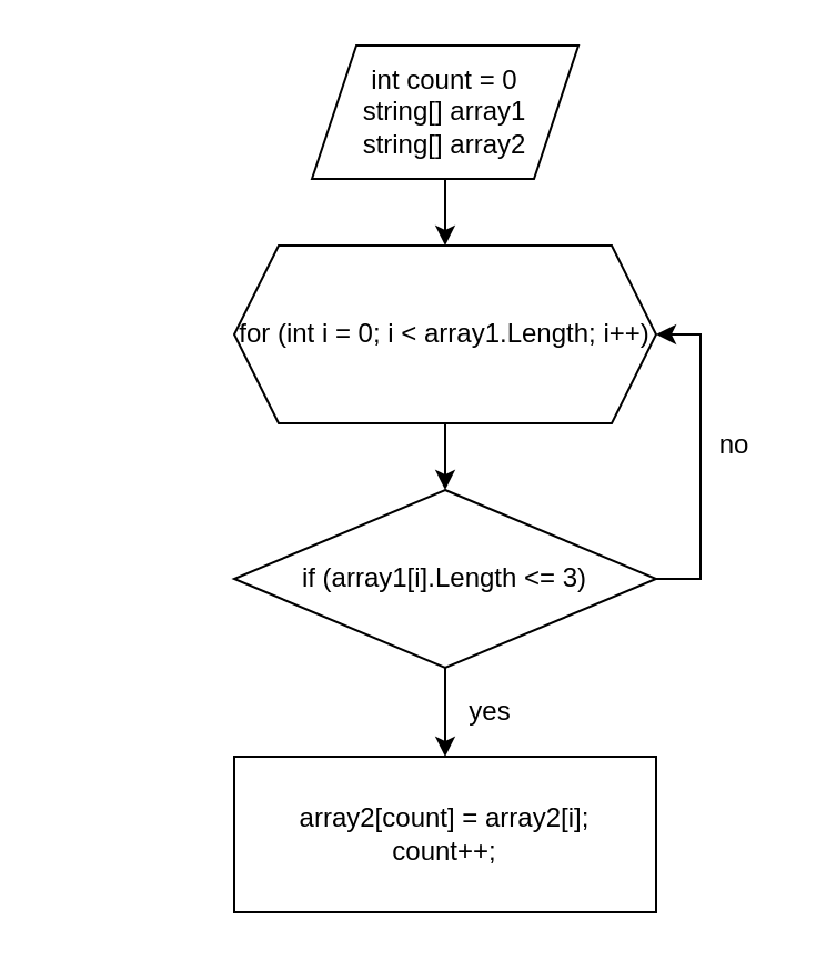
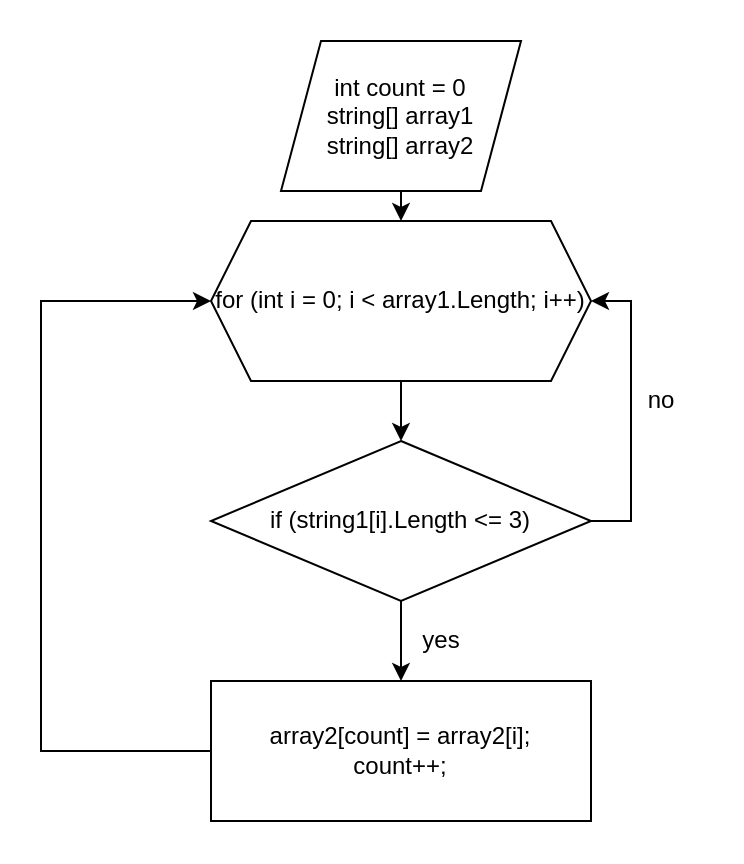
- <mxCell id="3" value="int count = 0&lt;br&gt;string[] array1&lt;br&gt;string[] array2" style="shape=parallelogram;perimeter=parallelogramPerimeter;whiteSpace=wrap;html=1;fixedSize=1;" vertex="1" parent="1"><mxGeometry x="140" y="20" width="120" height="60" as="geometry" /></mxCell>
+ <mxCell id="3" value="int count = 0&lt;br&gt;string[] array1&lt;br&gt;string[] array2" style="shape=parallelogram;perimeter=parallelogramPerimeter;whiteSpace=wrap;html=1;fixedSize=1;" vertex="1" parent="1"><mxGeometry x="140" y="20" width="120" height="75" as="geometry" /></mxCell>
- <mxCell id="8" value="if (array1[i].Length &amp;lt;= 3)" style="rhombus;whiteSpace=wrap;html=1;" vertex="1" parent="1"><mxGeometry x="105" y="220" width="190" height="80" as="geometry" /></mxCell>
+ <mxCell id="8" value="if (string1[i].Length &amp;lt;= 3)" style="rhombus;whiteSpace=wrap;html=1;" vertex="1" parent="1"><mxGeometry x="105" y="220" width="190" height="80" as="geometry" /></mxCell>
+ <mxCell id="9" style="edgeStyle=orthogonalEdgeStyle;rounded=0;orthogonalLoop=1;jettySize=auto;html=1;exitX=0;exitY=0.5;exitDx=0;exitDy=0;entryX=0;entryY=0.5;entryDx=0;entryDy=0;" edge="1" parent="1" source="10" target="5"><mxGeometry relative="1" as="geometry"><Array as="points"><mxPoint x="20" y="375" /><mxPoint x="20" y="150" /></Array></mxGeometry></mxCell>
